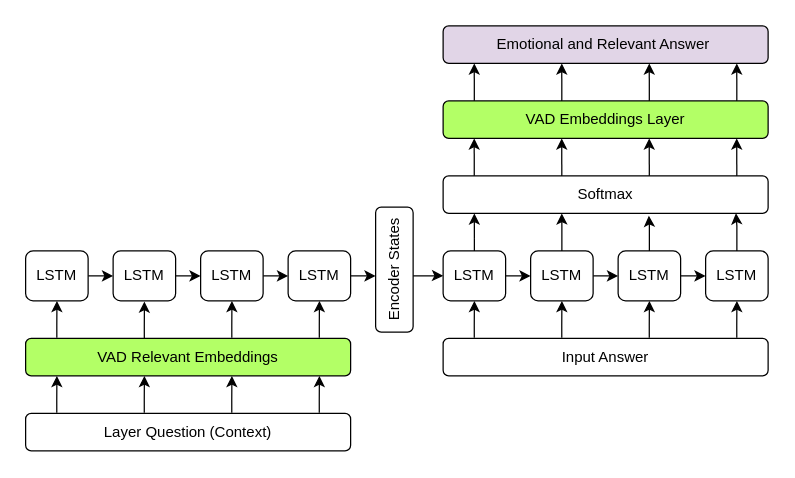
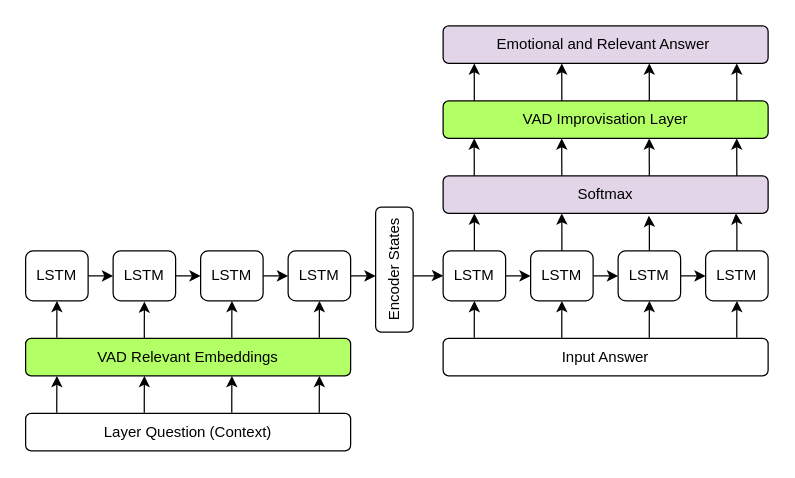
- <mxCell id="25" value="VAD Embeddings Layer" style="rounded=1;whiteSpace=wrap;html=1;fillColor=#B3FF66;" parent="1" vertex="1"><mxGeometry x="354" y="80" width="260" height="30" as="geometry" /></mxCell>
+ <mxCell id="25" value="VAD Improvisation Layer" style="rounded=1;whiteSpace=wrap;html=1;fillColor=#B3FF66;" parent="1" vertex="1"><mxGeometry x="354" y="80" width="260" height="30" as="geometry" /></mxCell>
- <mxCell id="24" value="Softmax" style="rounded=1;whiteSpace=wrap;html=1;" parent="1" vertex="1"><mxGeometry x="354" y="140" width="260" height="30" as="geometry" /></mxCell>
+ <mxCell id="24" value="Softmax" style="rounded=1;whiteSpace=wrap;html=1;fillColor=#e1d5e7;" parent="1" vertex="1"><mxGeometry x="354" y="140" width="260" height="30" as="geometry" /></mxCell>
